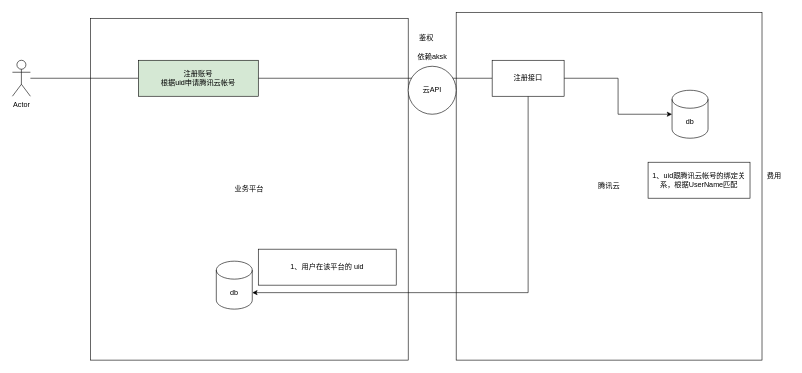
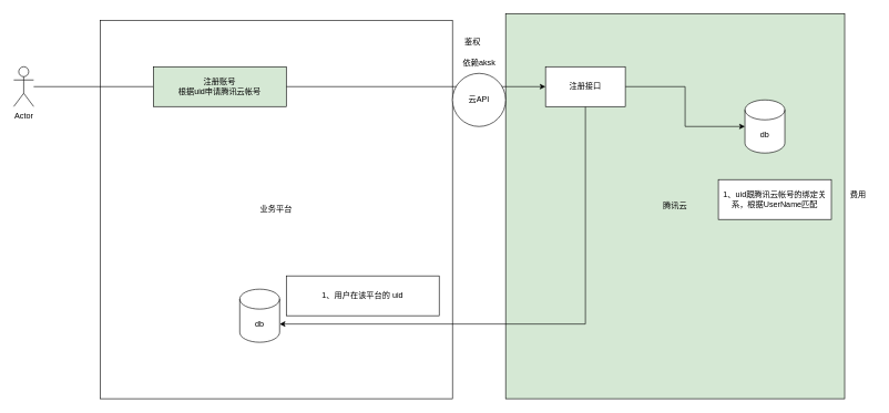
- <mxCell id="6" style="edgeStyle=orthogonalEdgeStyle;rounded=0;orthogonalLoop=1;jettySize=auto;html=1;entryX=0;entryY=0.5;entryDx=0;entryDy=0;endArrow=none;" parent="1" source="7" target="10" edge="1"><mxGeometry relative="1" as="geometry" /></mxCell>
+ <mxCell id="6" style="edgeStyle=orthogonalEdgeStyle;rounded=0;orthogonalLoop=1;jettySize=auto;html=1;entryX=0;entryY=0.5;entryDx=0;entryDy=0;" parent="1" source="7" target="10" edge="1"><mxGeometry relative="1" as="geometry" /></mxCell>
- <mxCell id="2" value="腾讯云" style="rounded=0;whiteSpace=wrap;html=1;" parent="1" vertex="1"><mxGeometry x="760" y="20" width="510" height="580" as="geometry" /></mxCell>
+ <mxCell id="2" value="腾讯云" style="rounded=0;whiteSpace=wrap;html=1;fillColor=#d5e8d4;" parent="1" vertex="1"><mxGeometry x="760" y="20" width="510" height="580" as="geometry" /></mxCell>
